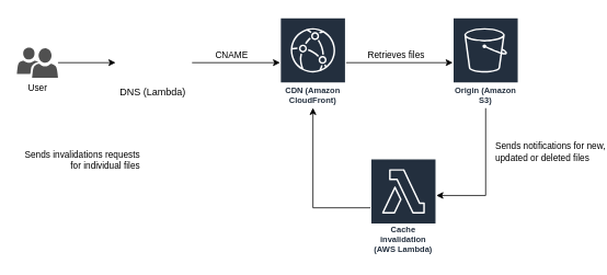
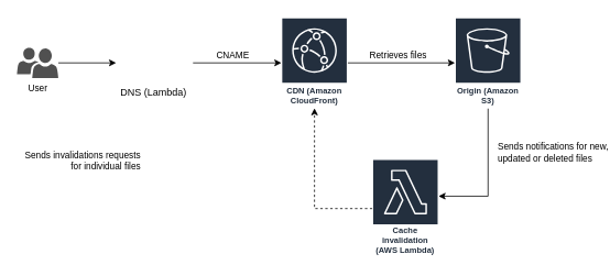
- <mxCell id="7" style="edgeStyle=orthogonalEdgeStyle;rounded=0;orthogonalLoop=1;jettySize=auto;html=1;" edge="1" parent="1" source="8" target="4"><mxGeometry relative="1" as="geometry" /></mxCell>
+ <mxCell id="7" style="edgeStyle=orthogonalEdgeStyle;rounded=0;orthogonalLoop=1;jettySize=auto;html=1;dashed=1;" edge="1" parent="1" source="8" target="4"><mxGeometry relative="1" as="geometry" /></mxCell>
